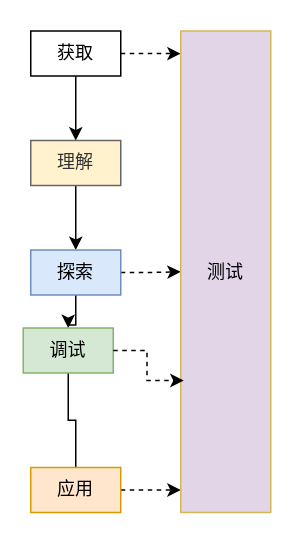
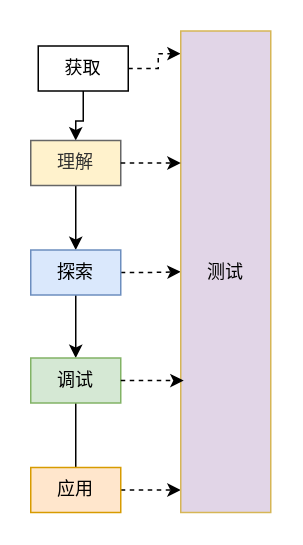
- <mxCell id="4" value="获取" style="rounded=0;whiteSpace=wrap;html=1;" vertex="1" parent="1"><mxGeometry x="20" y="20" width="60" height="30" as="geometry" /></mxCell>
+ <mxCell id="4" value="获取" style="rounded=0;whiteSpace=wrap;html=1;" vertex="1" parent="1"><mxGeometry x="25" y="30" width="60" height="30" as="geometry" /></mxCell>
+ <mxCell id="15" value="" style="edgeStyle=orthogonalEdgeStyle;rounded=0;orthogonalLoop=1;jettySize=auto;html=1;dashed=1;" edge="1" parent="1" source="6" target="14"><mxGeometry relative="1" as="geometry"><mxPoint x="80" y="115" as="sourcePoint" /><mxPoint x="120" y="188" as="targetPoint" /><Array as="points"><mxPoint x="100" y="108" /><mxPoint x="100" y="108" /></Array></mxGeometry></mxCell>
- <mxCell id="11" value="调试" style="rounded=0;whiteSpace=wrap;html=1;fillColor=#d5e8d4;strokeColor=#82b366;" vertex="1" parent="1"><mxGeometry x="15" y="218" width="60" height="30" as="geometry" /></mxCell>
+ <mxCell id="11" value="调试" style="rounded=0;whiteSpace=wrap;html=1;fillColor=#d5e8d4;strokeColor=#82b366;" vertex="1" parent="1"><mxGeometry x="20" y="238" width="60" height="30" as="geometry" /></mxCell>
